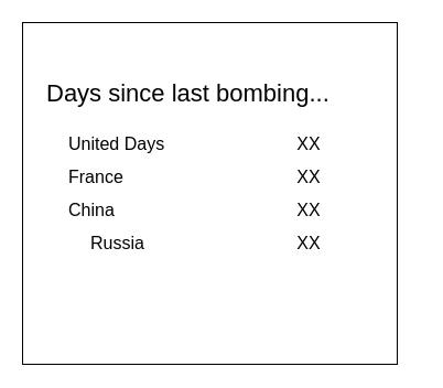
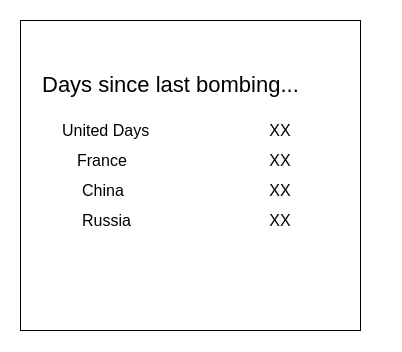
- <mxCell id="5" value="France" style="text;html=1;strokeColor=none;fillColor=none;align=left;verticalAlign=middle;whiteSpace=wrap;rounded=0;fontSize=16;" vertex="1" parent="1"><mxGeometry x="60" y="150" width="160" height="20" as="geometry" /></mxCell>
+ <mxCell id="5" value="France" style="text;html=1;strokeColor=none;fillColor=none;align=left;verticalAlign=middle;whiteSpace=wrap;rounded=0;fontSize=16;" vertex="1" parent="1"><mxGeometry x="75" y="150" width="160" height="20" as="geometry" /></mxCell>
- <mxCell id="6" value="China" style="text;html=1;strokeColor=none;fillColor=none;align=left;verticalAlign=middle;whiteSpace=wrap;rounded=0;fontSize=16;" vertex="1" parent="1"><mxGeometry x="60" y="180" width="160" height="20" as="geometry" /></mxCell>
+ <mxCell id="6" value="China" style="text;html=1;strokeColor=none;fillColor=none;align=left;verticalAlign=middle;whiteSpace=wrap;rounded=0;fontSize=16;" vertex="1" parent="1"><mxGeometry x="80" y="180" width="160" height="20" as="geometry" /></mxCell>
